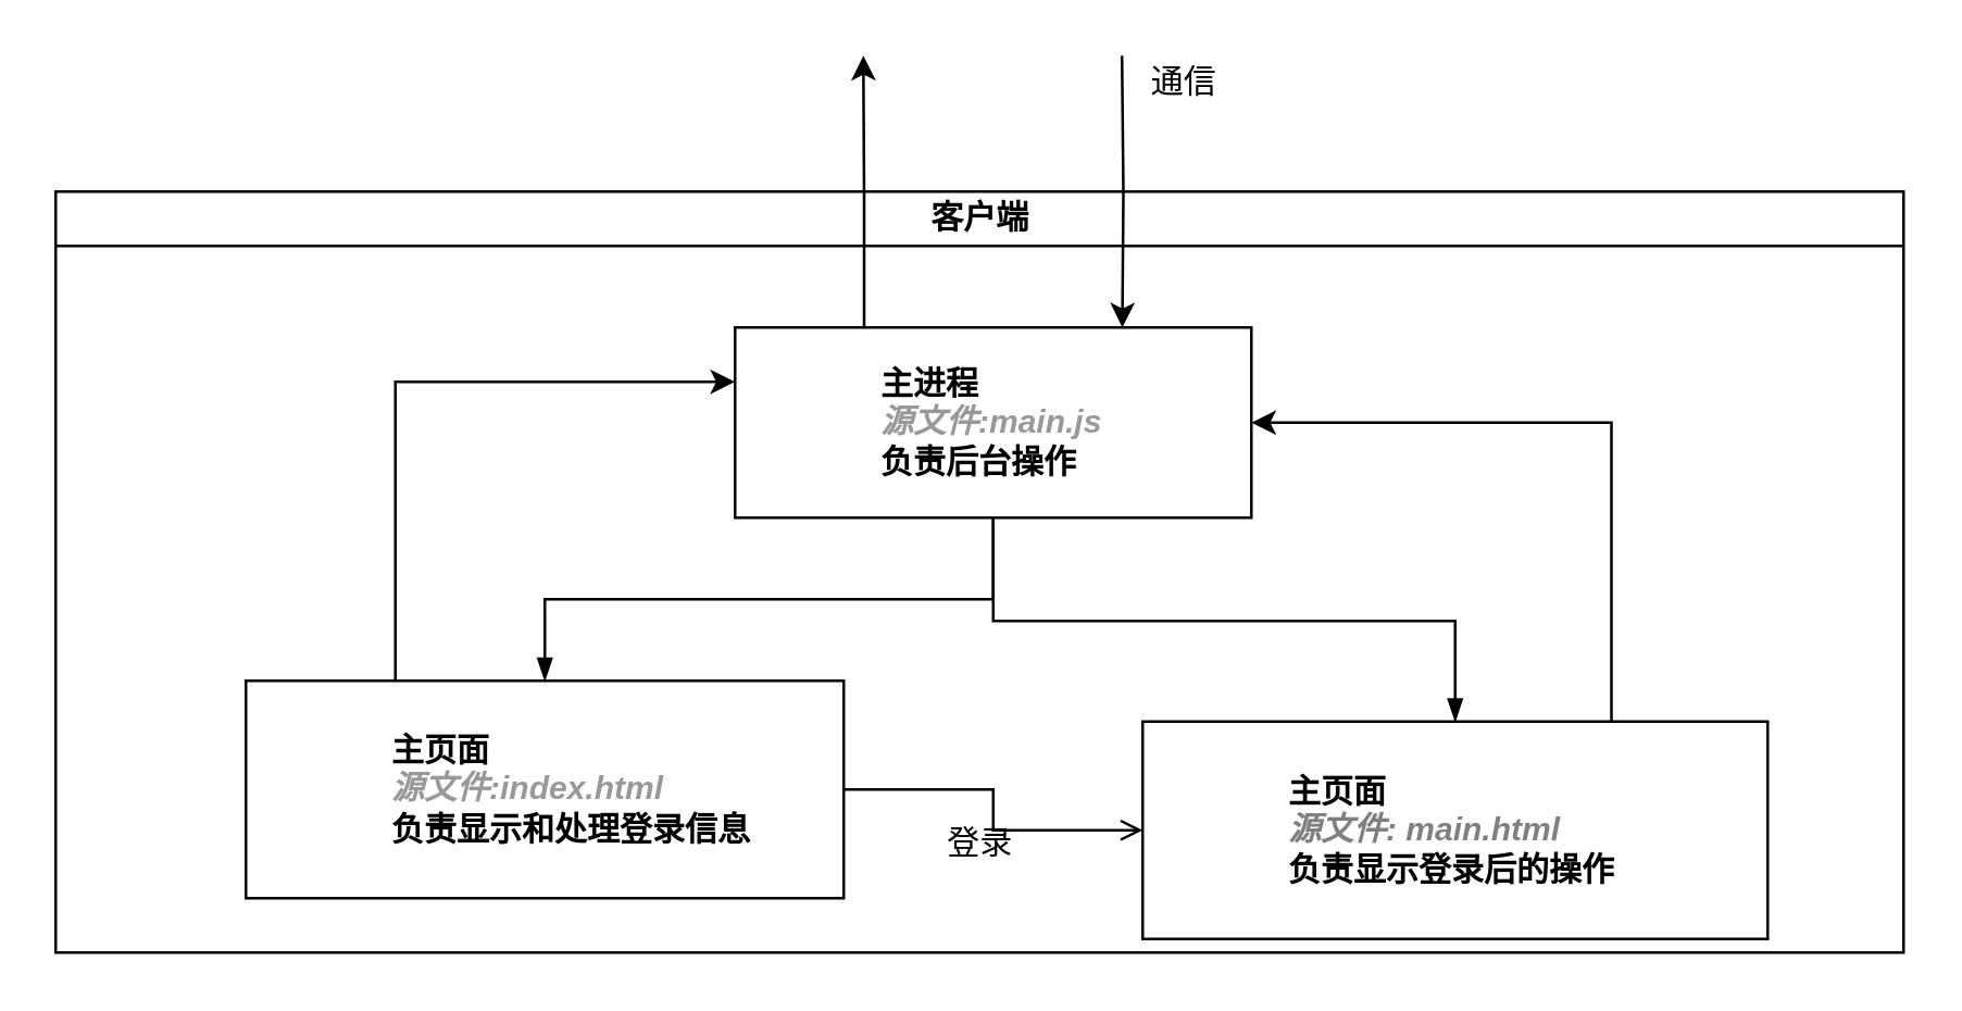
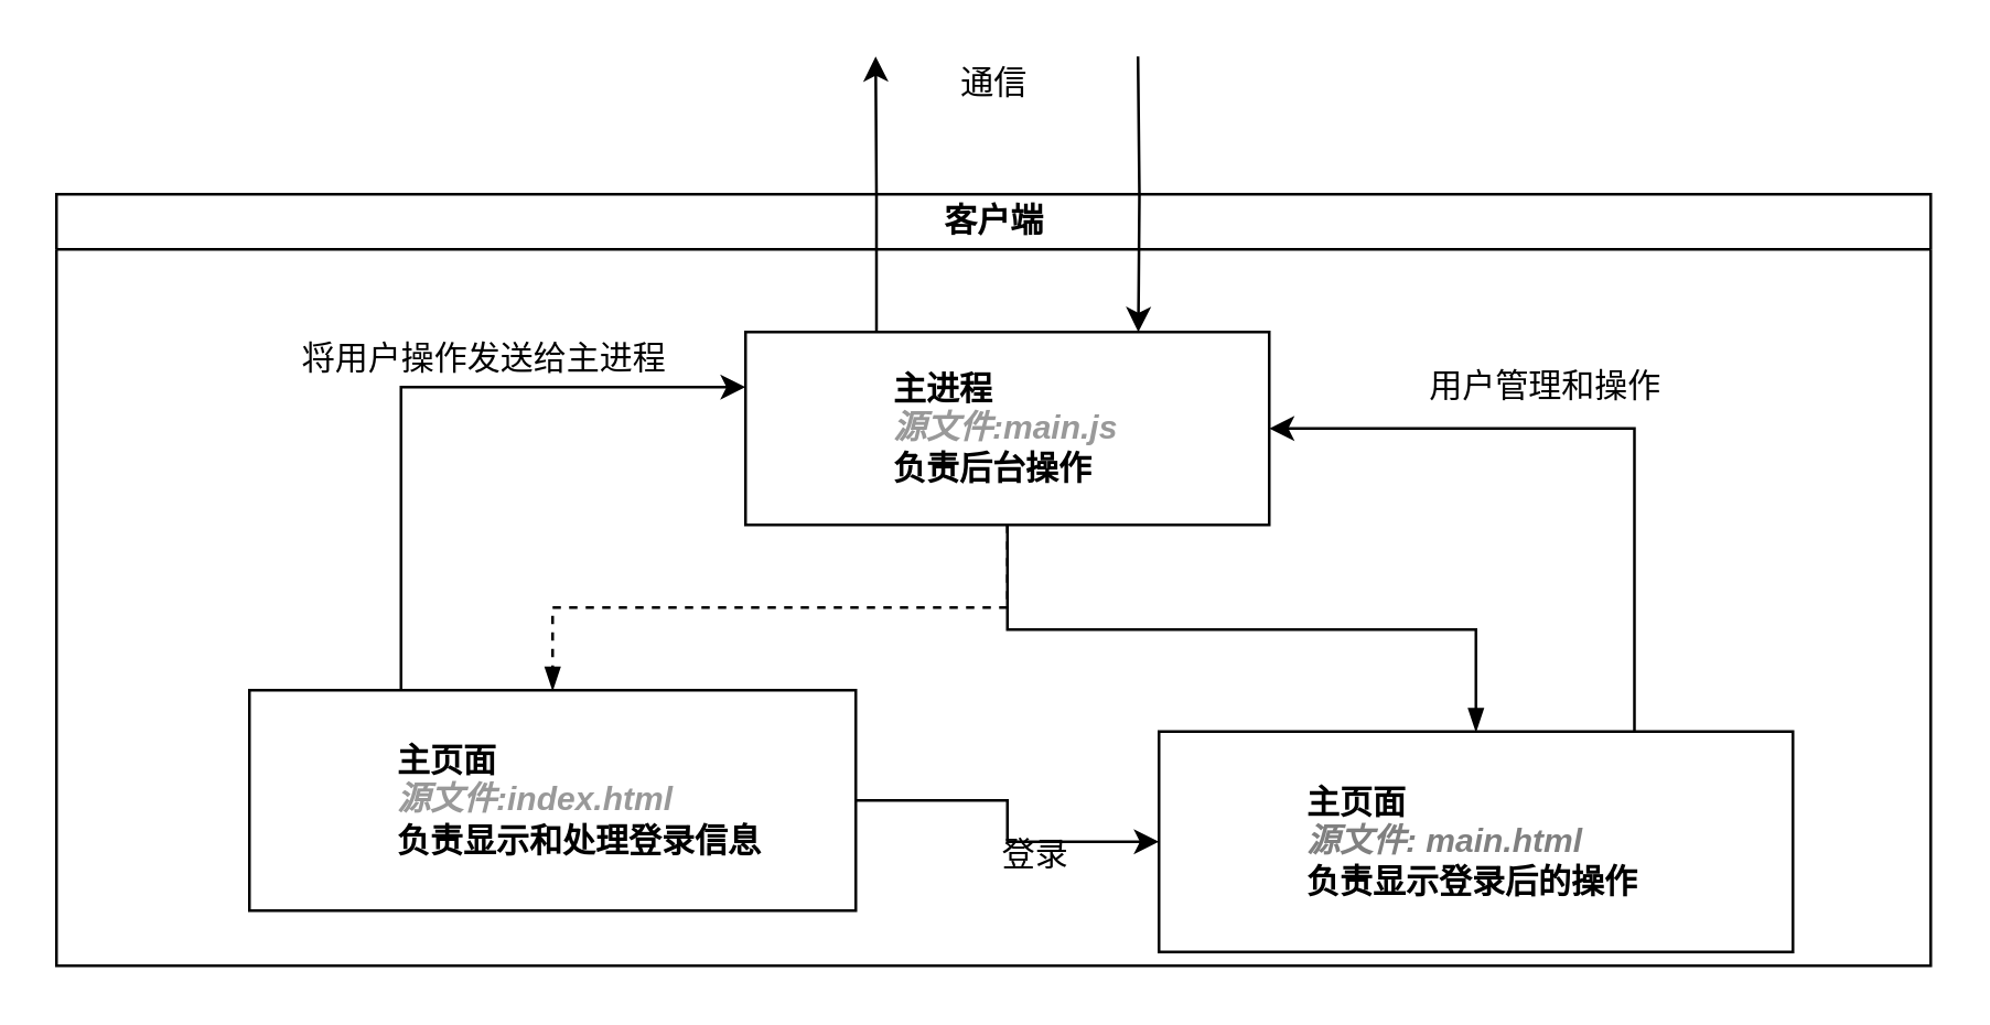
- <mxCell id="16" value="通信" style="text;html=1;align=center;verticalAlign=middle;resizable=0;points=[];autosize=1;" vertex="1" parent="1"><mxGeometry x="415" y="20" width="40" height="20" as="geometry" /></mxCell>
+ <mxCell id="16" value="通信" style="text;html=1;align=center;verticalAlign=middle;resizable=0;points=[];autosize=1;" vertex="1" parent="1"><mxGeometry x="340" y="20" width="40" height="20" as="geometry" /></mxCell>
+ <mxCell id="11" value="将用户操作发送给主进程" style="text;html=1;align=center;verticalAlign=middle;resizable=0;points=[];autosize=1;" vertex="1" parent="2"><mxGeometry x="80" y="50" width="150" height="20" as="geometry" /></mxCell>
+ <mxCell id="12" value="用户管理和操作" style="text;html=1;align=center;verticalAlign=middle;resizable=0;points=[];autosize=1;" vertex="1" parent="2"><mxGeometry x="490" y="60" width="100" height="20" as="geometry" /></mxCell>
- <mxCell id="4" value="" style="endArrow=blockThin;endFill=1;fontSize=11;edgeStyle=elbowEdgeStyle;elbow=vertical;rounded=0;" parent="2" source="3" target="7" edge="1"><mxGeometry relative="1" as="geometry" /></mxCell>
+ <mxCell id="4" value="" style="endArrow=blockThin;endFill=1;fontSize=11;edgeStyle=elbowEdgeStyle;elbow=vertical;rounded=0;dashed=1;" parent="2" source="3" target="7" edge="1"><mxGeometry relative="1" as="geometry" /></mxCell>
- <mxCell id="5" style="edgeStyle=orthogonalEdgeStyle;rounded=0;orthogonalLoop=1;jettySize=auto;html=1;exitX=1;exitY=0.5;exitDx=0;exitDy=0;entryX=0;entryY=0.5;entryDx=0;entryDy=0;endArrow=open;" edge="1" parent="2" source="7" target="10"><mxGeometry relative="1" as="geometry" /></mxCell>
+ <mxCell id="5" style="edgeStyle=orthogonalEdgeStyle;rounded=0;orthogonalLoop=1;jettySize=auto;html=1;exitX=1;exitY=0.5;exitDx=0;exitDy=0;entryX=0;entryY=0.5;entryDx=0;entryDy=0;" edge="1" parent="2" source="7" target="10"><mxGeometry relative="1" as="geometry" /></mxCell>
- <mxCell id="13" value="登录" style="text;html=1;align=center;verticalAlign=middle;resizable=0;points=[];autosize=1;" vertex="1" parent="1"><mxGeometry x="340" y="300" width="40" height="20" as="geometry" /></mxCell>
+ <mxCell id="13" value="登录" style="text;html=1;align=center;verticalAlign=middle;resizable=0;points=[];autosize=1;" vertex="1" parent="1"><mxGeometry x="355" y="300" width="40" height="20" as="geometry" /></mxCell>
